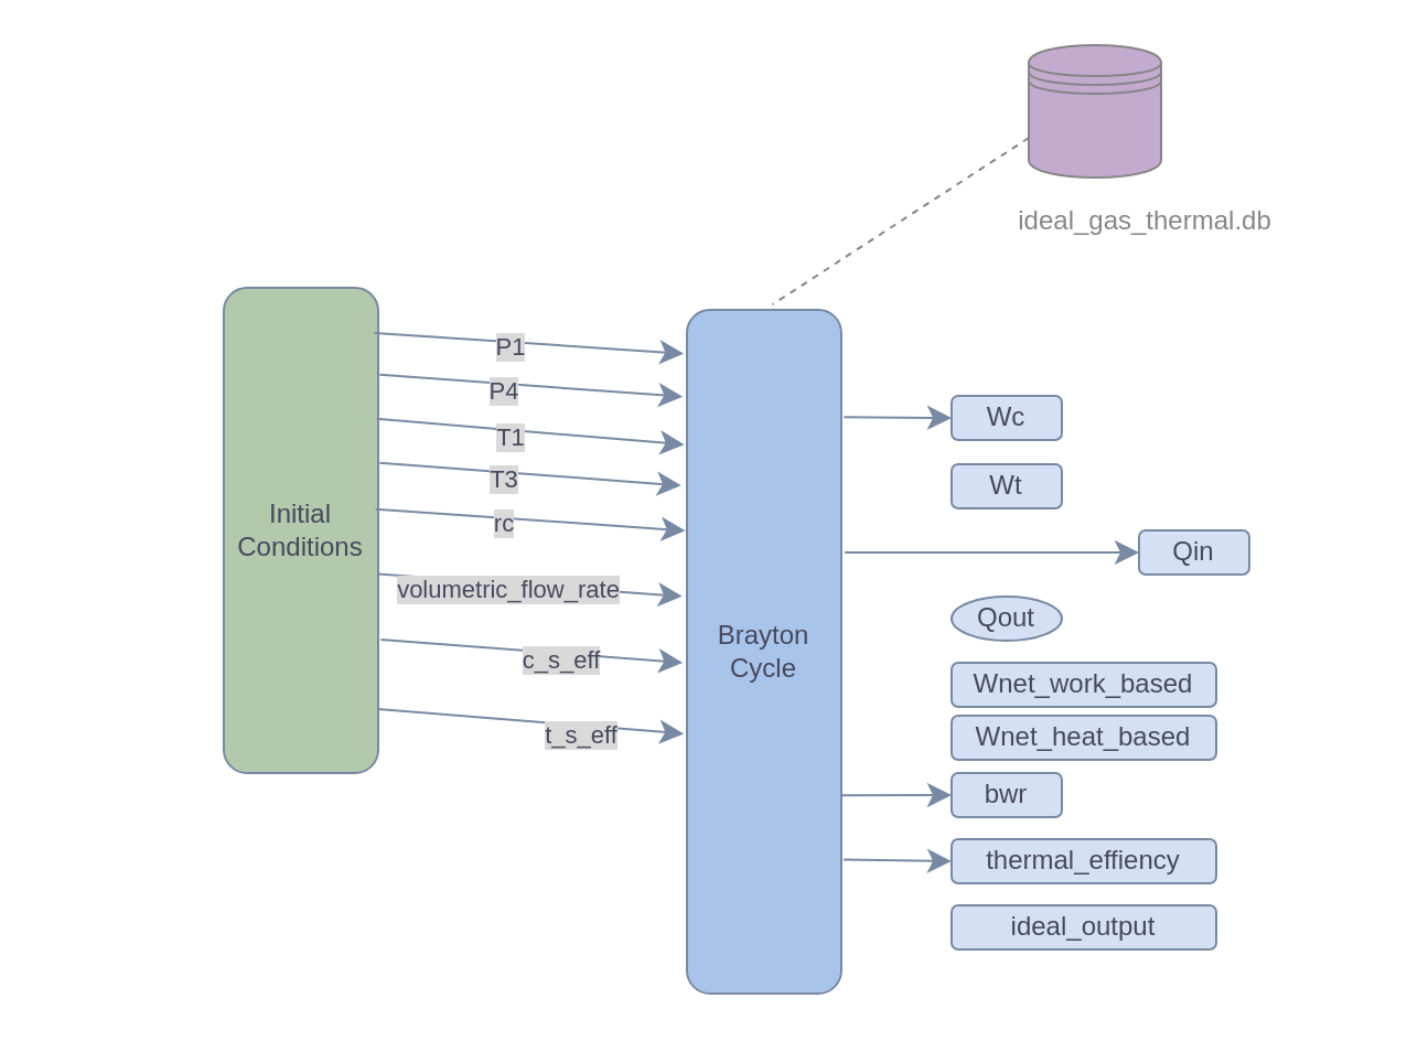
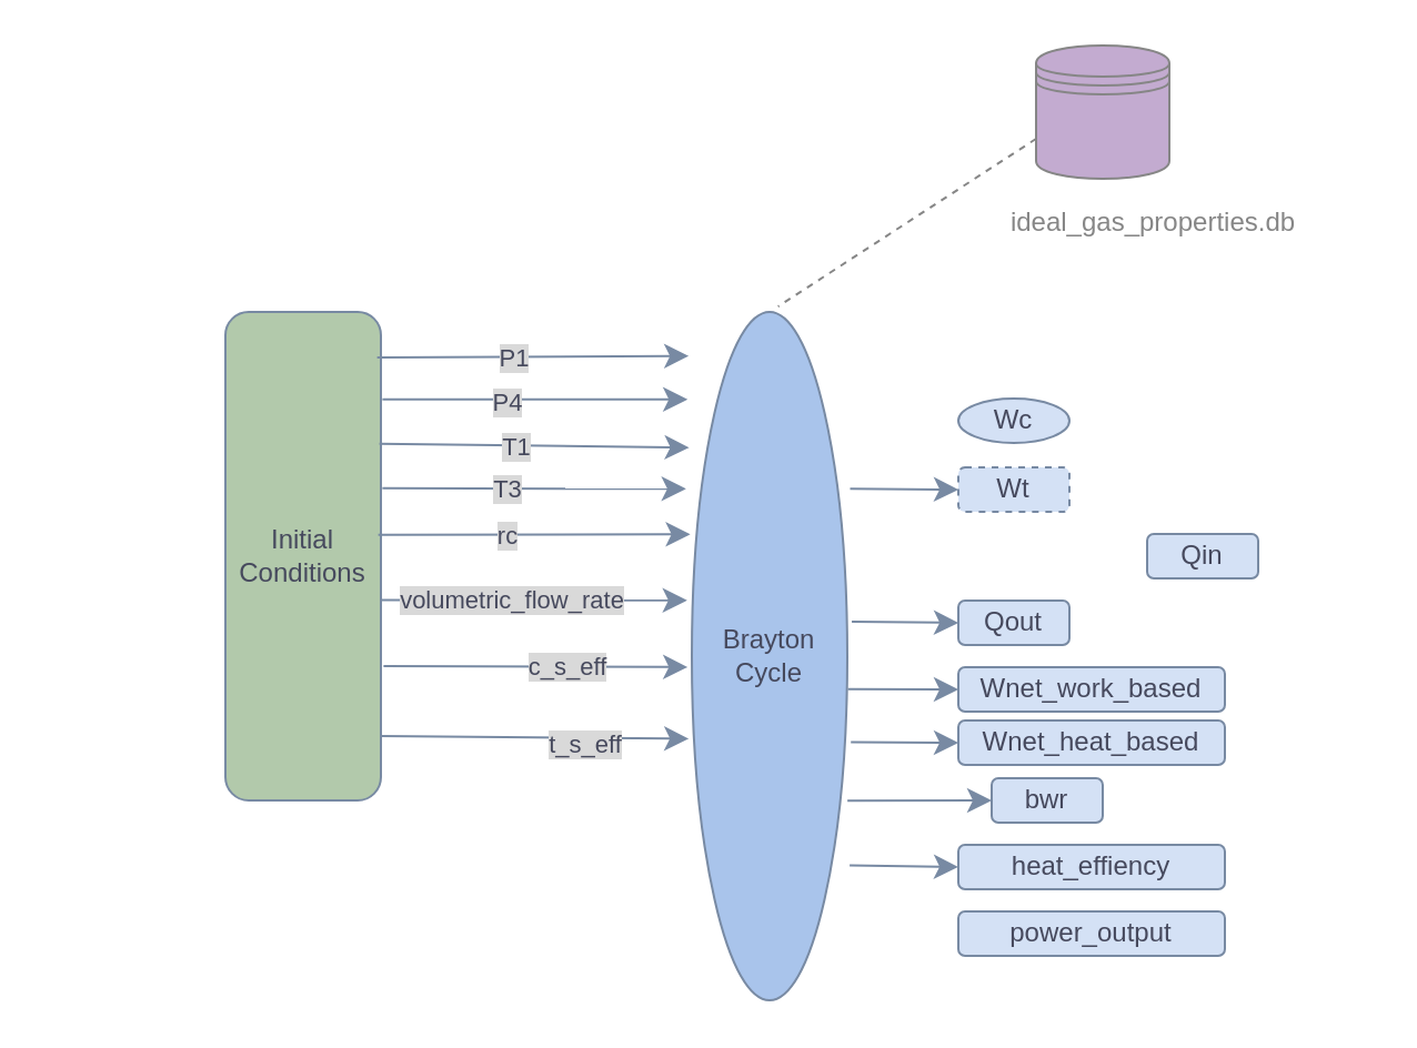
- <mxCell id="20" value="ideal_gas_thermal.db" style="rounded=0;whiteSpace=wrap;html=1;strokeColor=none;fillColor=none;fontColor=#868686;" parent="18" vertex="1"><mxGeometry x="22.5" y="70" width="150" height="20" as="geometry" /></mxCell>
+ <mxCell id="20" value="ideal_gas_properties.db" style="rounded=0;whiteSpace=wrap;html=1;strokeColor=none;fillColor=none;fontColor=#868686;" parent="18" vertex="1"><mxGeometry x="22.5" y="70" width="150" height="20" as="geometry" /></mxCell>
- <mxCell id="35" value="" style="endArrow=classic;html=1;rounded=1;fontSize=12;startSize=8;endSize=8;curved=1;labelBackgroundColor=none;strokeColor=#788AA3;fontColor=default;verticalAlign=middle;exitX=1.018;exitY=0.157;exitDx=0;exitDy=0;exitPerimeter=0;entryX=0;entryY=0.5;entryDx=0;entryDy=0;" parent="1" edge="1" target="31" source="24"><mxGeometry width="50" height="50" relative="1" as="geometry"><mxPoint x="451" y="188.58" as="sourcePoint" /><mxPoint x="501" y="189" as="targetPoint" /></mxGeometry></mxCell>
- <mxCell id="31" value="Wc" style="rounded=1;whiteSpace=wrap;html=1;labelBackgroundColor=none;fillColor=light-dark(#D4E1F5,#9AC7BF);strokeColor=#788AA3;fontColor=light-dark(#46495D,#46495D);" parent="1" vertex="1"><mxGeometry x="431" y="179" width="50" height="20" as="geometry" /></mxCell>
+ <mxCell id="31" value="Wc" style="ellipse;whiteSpace=wrap;html=1;labelBackgroundColor=none;fillColor=light-dark(#D4E1F5,#9AC7BF);strokeColor=#788AA3;fontColor=light-dark(#46495D,#46495D);" parent="1" vertex="1"><mxGeometry x="431" y="179" width="50" height="20" as="geometry" /></mxCell>
+ <mxCell id="36" value="" style="endArrow=classic;html=1;rounded=1;fontSize=12;startSize=8;endSize=8;curved=1;labelBackgroundColor=none;strokeColor=#788AA3;fontColor=default;verticalAlign=middle;exitX=1.018;exitY=0.257;exitDx=0;exitDy=0;exitPerimeter=0;entryX=0;entryY=0.5;entryDx=0;entryDy=0;" parent="1" edge="1" target="32" source="24"><mxGeometry width="50" height="50" relative="1" as="geometry"><mxPoint x="450" y="220" as="sourcePoint" /><mxPoint x="491" y="220" as="targetPoint" /></mxGeometry></mxCell>
- <mxCell id="32" value="Wt" style="rounded=1;whiteSpace=wrap;html=1;labelBackgroundColor=none;fillColor=light-dark(#D4E1F5,#9AC7BF);strokeColor=#788AA3;fontColor=light-dark(#46495D,#46495D);" parent="1" vertex="1"><mxGeometry x="431" y="210" width="50" height="20" as="geometry" /></mxCell>
+ <mxCell id="32" value="Wt" style="rounded=1;whiteSpace=wrap;html=1;labelBackgroundColor=none;fillColor=light-dark(#D4E1F5,#9AC7BF);strokeColor=#788AA3;fontColor=light-dark(#46495D,#46495D);dashed=1;" parent="1" vertex="1"><mxGeometry x="431" y="210" width="50" height="20" as="geometry" /></mxCell>
- <mxCell id="7" value="Initial Conditions" style="rounded=1;whiteSpace=wrap;html=1;labelBackgroundColor=none;fillColor=light-dark(#B2C9AB,#CCFFCC);strokeColor=#788AA3;fontColor=light-dark(#46495D,#46495D);" parent="1" vertex="1"><mxGeometry x="101" y="130" width="70" height="220" as="geometry" /></mxCell>
+ <mxCell id="7" value="Initial Conditions" style="rounded=1;whiteSpace=wrap;html=1;labelBackgroundColor=none;fillColor=light-dark(#B2C9AB,#CCFFCC);strokeColor=#788AA3;fontColor=light-dark(#46495D,#46495D);" parent="1" vertex="1"><mxGeometry x="101" y="140" width="70" height="220" as="geometry" /></mxCell>
- <mxCell id="37" value="" style="endArrow=classic;html=1;rounded=1;fontSize=12;startSize=8;endSize=8;curved=1;labelBackgroundColor=none;strokeColor=#788AA3;fontColor=default;verticalAlign=middle;exitX=1.023;exitY=0.355;exitDx=0;exitDy=0;exitPerimeter=0;entryX=0;entryY=0.5;entryDx=0;entryDy=0;" parent="1" edge="1" target="33" source="24"><mxGeometry width="50" height="50" relative="1" as="geometry"><mxPoint x="450" y="250" as="sourcePoint" /><mxPoint x="501" y="250" as="targetPoint" /></mxGeometry></mxCell>
+ <mxCell id="38" value="" style="endArrow=classic;html=1;rounded=1;fontSize=12;startSize=8;endSize=8;curved=1;labelBackgroundColor=none;strokeColor=#788AA3;fontColor=default;verticalAlign=middle;entryX=0;entryY=0.5;entryDx=0;entryDy=0;exitX=1.029;exitY=0.45;exitDx=0;exitDy=0;exitPerimeter=0;" parent="1" edge="1" target="34" source="24"><mxGeometry width="50" height="50" relative="1" as="geometry"><mxPoint x="451" y="280" as="sourcePoint" /><mxPoint x="507" y="280" as="targetPoint" /></mxGeometry></mxCell>
- <mxCell id="34" value="Qout" style="ellipse;whiteSpace=wrap;html=1;labelBackgroundColor=none;fillColor=light-dark(#D4E1F5,#9AC7BF);strokeColor=#788AA3;fontColor=light-dark(#46495D,#46495D);" parent="1" vertex="1"><mxGeometry x="431" y="270" width="50" height="20" as="geometry" /></mxCell>
+ <mxCell id="34" value="Qout" style="rounded=1;whiteSpace=wrap;html=1;labelBackgroundColor=none;fillColor=light-dark(#D4E1F5,#9AC7BF);strokeColor=#788AA3;fontColor=light-dark(#46495D,#46495D);" parent="1" vertex="1"><mxGeometry x="431" y="270" width="50" height="20" as="geometry" /></mxCell>
- <mxCell id="24" value="Brayton Cycle" style="rounded=1;whiteSpace=wrap;html=1;labelBackgroundColor=none;fillColor=light-dark(#A9C4EB,#A9C4EB);strokeColor=#788AA3;fontColor=light-dark(#46495D,#333333);" parent="1" vertex="1"><mxGeometry x="311" y="140" width="70" height="310" as="geometry" /></mxCell>
+ <mxCell id="24" value="Brayton Cycle" style="ellipse;whiteSpace=wrap;html=1;labelBackgroundColor=none;fillColor=light-dark(#A9C4EB,#A9C4EB);strokeColor=#788AA3;fontColor=light-dark(#46495D,#333333);" parent="1" vertex="1"><mxGeometry x="311" y="140" width="70" height="310" as="geometry" /></mxCell>
+ <mxCell id="25" value="" style="endArrow=classic;html=1;rounded=1;fontSize=12;startSize=8;endSize=8;curved=1;labelBackgroundColor=none;strokeColor=#788AA3;fontColor=default;verticalAlign=middle;exitX=1.004;exitY=0.548;exitDx=0;exitDy=0;exitPerimeter=0;entryX=0;entryY=0.5;entryDx=0;entryDy=0;" parent="1" source="24" target="26" edge="1"><mxGeometry width="50" height="50" relative="1" as="geometry"><mxPoint x="481" y="310" as="sourcePoint" /><mxPoint x="501" y="310" as="targetPoint" /></mxGeometry></mxCell>
+ <mxCell id="39" value="" style="endArrow=classic;html=1;rounded=1;fontSize=12;startSize=8;endSize=8;curved=1;labelBackgroundColor=none;strokeColor=#788AA3;fontColor=default;verticalAlign=middle;exitX=1.023;exitY=0.625;exitDx=0;exitDy=0;exitPerimeter=0;entryX=0;entryY=0.5;entryDx=0;entryDy=0;" parent="1" edge="1" target="27" source="24"><mxGeometry width="50" height="50" relative="1" as="geometry"><mxPoint x="391" y="334" as="sourcePoint" /><mxPoint x="501" y="334" as="targetPoint" /></mxGeometry></mxCell>
- <mxCell id="28" value="bwr" style="rounded=1;whiteSpace=wrap;html=1;labelBackgroundColor=none;fillColor=light-dark(#D4E1F5,#9AC7BF);strokeColor=#788AA3;fontColor=light-dark(#46495D,#46495D);" parent="1" vertex="1"><mxGeometry x="431" y="350" width="50" height="20" as="geometry" /></mxCell>
+ <mxCell id="28" value="bwr" style="rounded=1;whiteSpace=wrap;html=1;labelBackgroundColor=none;fillColor=light-dark(#D4E1F5,#9AC7BF);strokeColor=#788AA3;fontColor=light-dark(#46495D,#46495D);" parent="1" vertex="1"><mxGeometry x="446" y="350" width="50" height="20" as="geometry" /></mxCell>
- <mxCell id="29" value="thermal_effiency" style="rounded=1;whiteSpace=wrap;html=1;labelBackgroundColor=none;fillColor=light-dark(#D4E1F5,#9AC7BF);strokeColor=#788AA3;fontColor=light-dark(#46495D,#46495D);" parent="1" vertex="1"><mxGeometry x="431" y="380" width="120" height="20" as="geometry" /></mxCell>
+ <mxCell id="29" value="heat_effiency" style="rounded=1;whiteSpace=wrap;html=1;labelBackgroundColor=none;fillColor=light-dark(#D4E1F5,#9AC7BF);strokeColor=#788AA3;fontColor=light-dark(#46495D,#46495D);" parent="1" vertex="1"><mxGeometry x="431" y="380" width="120" height="20" as="geometry" /></mxCell>
- <mxCell id="30" value="ideal_output" style="rounded=1;whiteSpace=wrap;html=1;labelBackgroundColor=none;fillColor=light-dark(#D4E1F5,#9AC7BF);strokeColor=#788AA3;fontColor=light-dark(#46495D,#46495D);" parent="1" vertex="1"><mxGeometry x="431" y="410" width="120" height="20" as="geometry" /></mxCell>
+ <mxCell id="30" value="power_output" style="rounded=1;whiteSpace=wrap;html=1;labelBackgroundColor=none;fillColor=light-dark(#D4E1F5,#9AC7BF);strokeColor=#788AA3;fontColor=light-dark(#46495D,#46495D);" parent="1" vertex="1"><mxGeometry x="431" y="410" width="120" height="20" as="geometry" /></mxCell>
